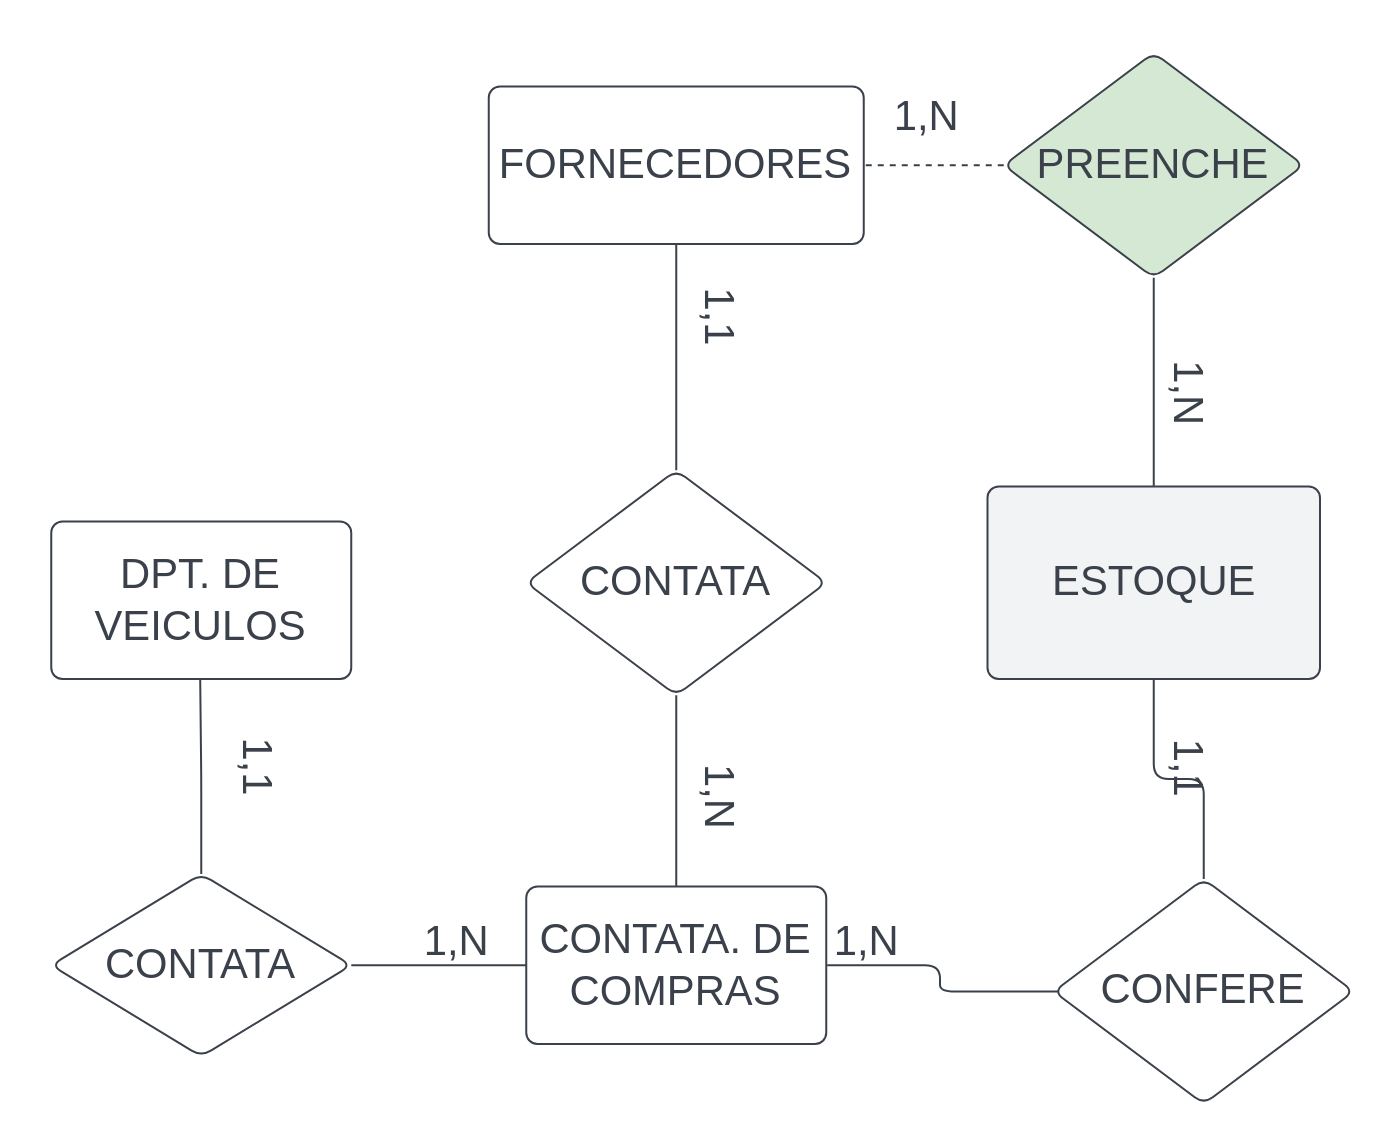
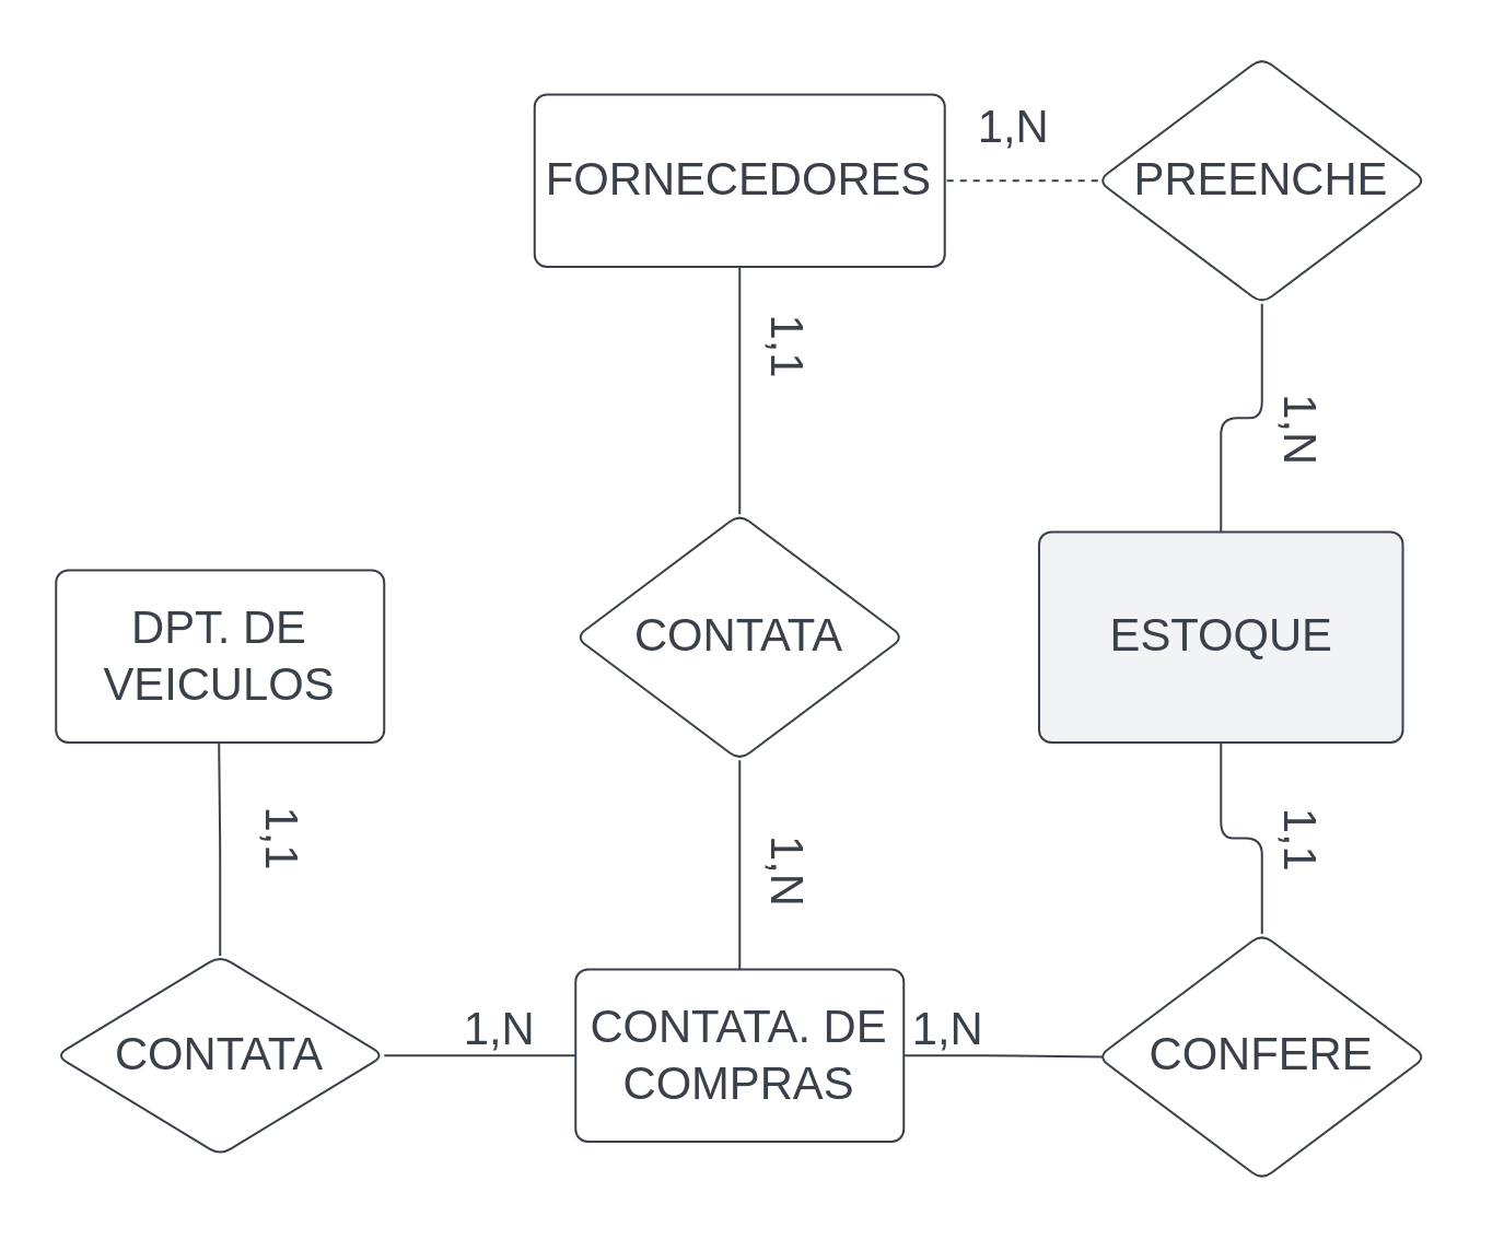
- <mxCell id="16" value="PREENCHE" style="html=1;overflow=block;blockSpacing=1;whiteSpace=wrap;rhombus;fontSize=16.7;fontColor=#3a414a;spacing=3.8;strokeColor=#3a414a;strokeOpacity=100;rounded=1;absoluteArcSize=1;arcSize=9;strokeWidth=0.8;lucidId=OFRA~1sxzak9;fillColor=#d5e8d4;" vertex="1" parent="1"><mxGeometry x="401" y="20.5" width="120" height="90" as="geometry" /></mxCell>
+ <mxCell id="16" value="PREENCHE" style="html=1;overflow=block;blockSpacing=1;whiteSpace=wrap;rhombus;fontSize=16.7;fontColor=#3a414a;spacing=3.8;strokeColor=#3a414a;strokeOpacity=100;rounded=1;absoluteArcSize=1;arcSize=9;strokeWidth=0.8;lucidId=OFRA~1sxzak9;" vertex="1" parent="1"><mxGeometry x="401" y="20.5" width="120" height="90" as="geometry" /></mxCell>
- <mxCell id="10" value="ESTOQUE" style="html=1;overflow=block;blockSpacing=1;whiteSpace=wrap;fontSize=16.7;fontColor=#3a414a;spacing=9;strokeColor=#3a414a;strokeOpacity=100;fillOpacity=100;rounded=1;absoluteArcSize=1;arcSize=9;fillColor=#f2f3f5;strokeWidth=0.8;lucidId=5wUKnwlwzIkO;" vertex="1" parent="1"><mxGeometry x="394.5" y="194" width="133" height="77" as="geometry" /></mxCell>
+ <mxCell id="10" value="ESTOQUE" style="html=1;overflow=block;blockSpacing=1;whiteSpace=wrap;fontSize=16.7;fontColor=#3a414a;spacing=9;strokeColor=#3a414a;strokeOpacity=100;fillOpacity=100;rounded=1;absoluteArcSize=1;arcSize=9;fillColor=#f2f3f5;strokeWidth=0.8;lucidId=5wUKnwlwzIkO;" vertex="1" parent="1"><mxGeometry x="379.5" y="194" width="133" height="77" as="geometry" /></mxCell>
- <mxCell id="2" value="CONFERE" style="html=1;overflow=block;blockSpacing=1;whiteSpace=wrap;rhombus;fontSize=16.7;fontColor=#3a414a;spacing=3.8;strokeColor=#3a414a;strokeOpacity=100;rounded=1;absoluteArcSize=1;arcSize=9;strokeWidth=0.8;lucidId=OFRA~1sxzak9;" vertex="1" parent="1"><mxGeometry x="421" y="351" width="120" height="90" as="geometry" /></mxCell>
+ <mxCell id="2" value="CONFERE" style="html=1;overflow=block;blockSpacing=1;whiteSpace=wrap;rhombus;fontSize=16.7;fontColor=#3a414a;spacing=3.8;strokeColor=#3a414a;strokeOpacity=100;rounded=1;absoluteArcSize=1;arcSize=9;strokeWidth=0.8;lucidId=OFRA~1sxzak9;" vertex="1" parent="1"><mxGeometry x="401" y="341" width="120" height="90" as="geometry" /></mxCell>
